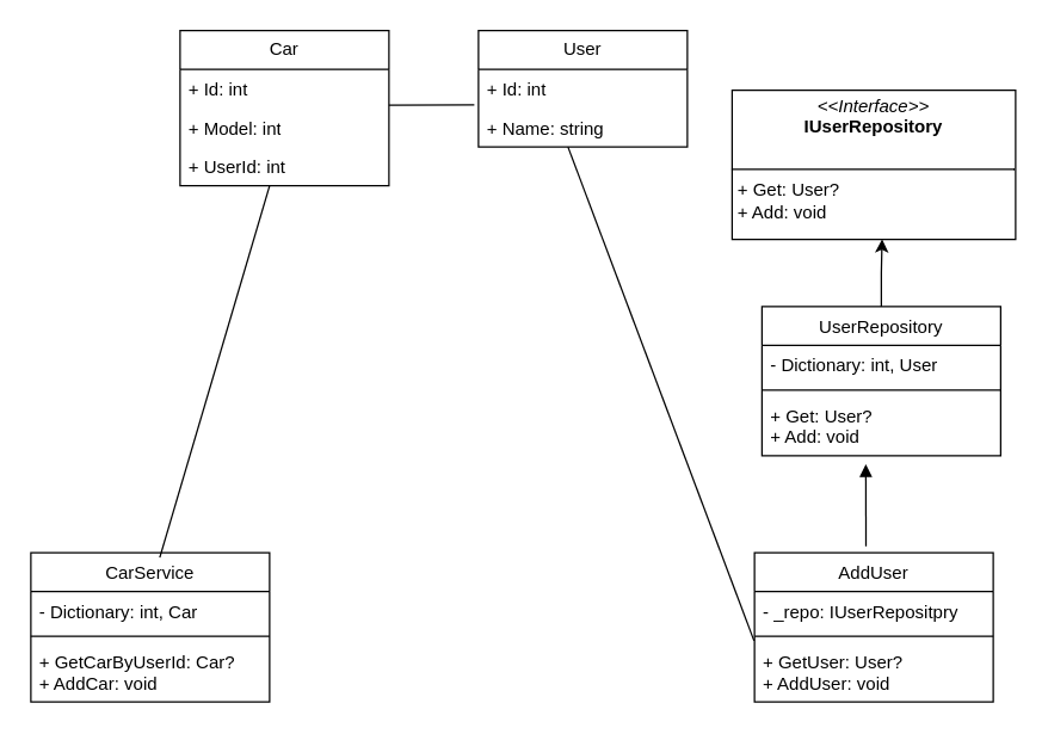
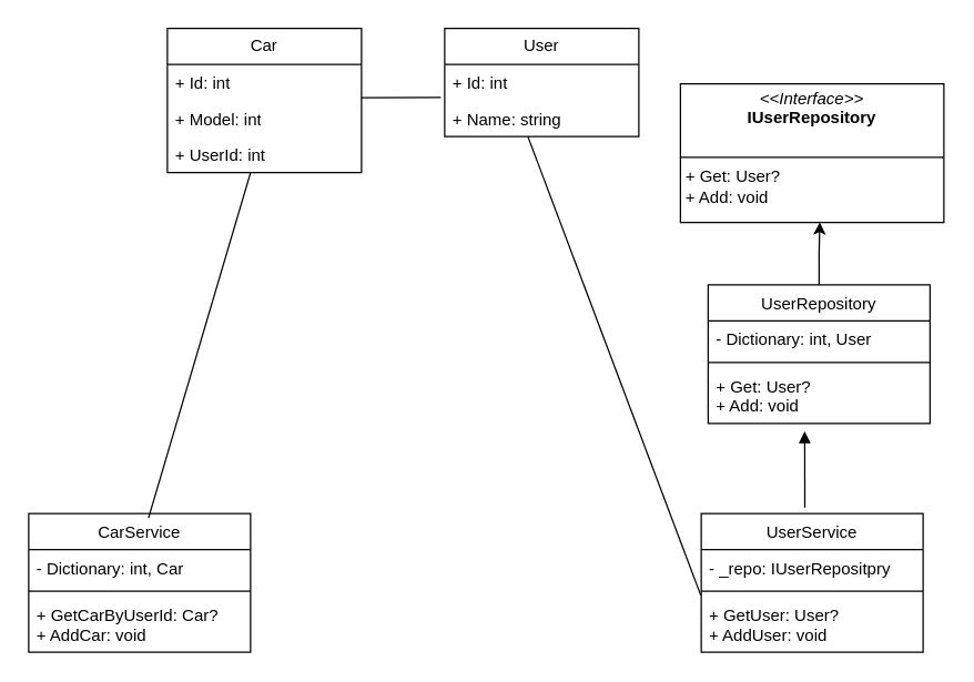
- <mxCell id="18" value="&lt;span style=&quot;font-weight: 400;&quot;&gt;AddUser&lt;/span&gt;" style="swimlane;fontStyle=1;align=center;verticalAlign=top;childLayout=stackLayout;horizontal=1;startSize=26;horizontalStack=0;resizeParent=1;resizeParentMax=0;resizeLast=0;collapsible=1;marginBottom=0;whiteSpace=wrap;html=1;" vertex="1" parent="1"><mxGeometry x="505" y="370" width="160" height="100" as="geometry" /></mxCell>
+ <mxCell id="18" value="&lt;span style=&quot;font-weight: 400;&quot;&gt;UserService&lt;/span&gt;" style="swimlane;fontStyle=1;align=center;verticalAlign=top;childLayout=stackLayout;horizontal=1;startSize=26;horizontalStack=0;resizeParent=1;resizeParentMax=0;resizeLast=0;collapsible=1;marginBottom=0;whiteSpace=wrap;html=1;" vertex="1" parent="1"><mxGeometry x="505" y="370" width="160" height="100" as="geometry" /></mxCell>
